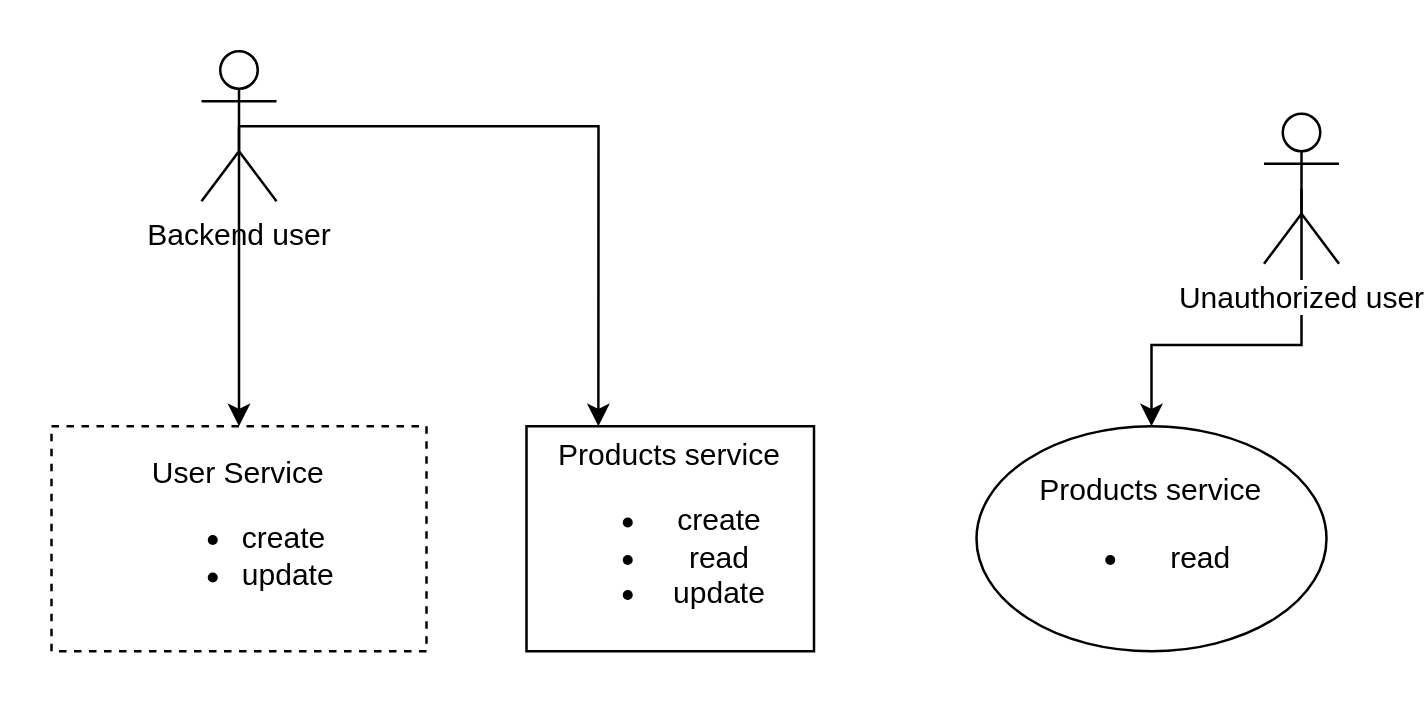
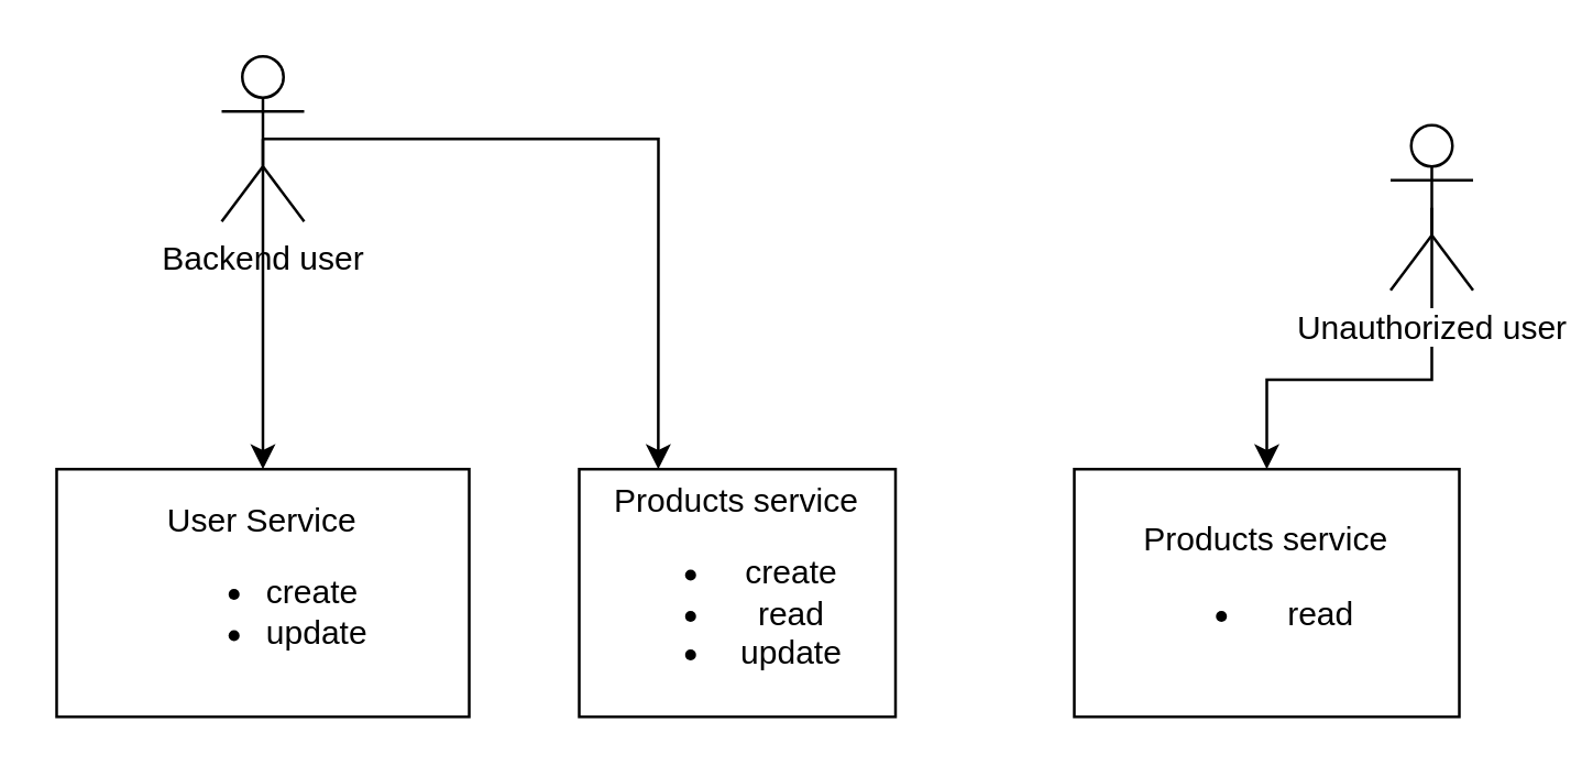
- <mxCell id="2" value="&lt;div&gt;&lt;span&gt;User Service&lt;/span&gt;&lt;/div&gt;&lt;ul&gt;&lt;li style=&quot;text-align: left&quot;&gt;create&lt;/li&gt;&lt;li style=&quot;text-align: left&quot;&gt;update&lt;/li&gt;&lt;/ul&gt;" style="rounded=0;whiteSpace=wrap;html=1;dashed=1;" vertex="1" parent="1"><mxGeometry x="20" y="170" width="150" height="90" as="geometry" /></mxCell>
+ <mxCell id="2" value="&lt;div&gt;&lt;span&gt;User Service&lt;/span&gt;&lt;/div&gt;&lt;ul&gt;&lt;li style=&quot;text-align: left&quot;&gt;create&lt;/li&gt;&lt;li style=&quot;text-align: left&quot;&gt;update&lt;/li&gt;&lt;/ul&gt;" style="rounded=0;whiteSpace=wrap;html=1;" vertex="1" parent="1"><mxGeometry x="20" y="170" width="150" height="90" as="geometry" /></mxCell>
- <mxCell id="9" value="Products service&lt;br&gt;&lt;ul&gt;&lt;li&gt;read&lt;/li&gt;&lt;/ul&gt;" style="ellipse;whiteSpace=wrap;html=1;align=center;" vertex="1" parent="1"><mxGeometry x="390" y="170" width="140" height="90" as="geometry" /></mxCell>
+ <mxCell id="9" value="Products service&lt;br&gt;&lt;ul&gt;&lt;li&gt;read&lt;/li&gt;&lt;/ul&gt;" style="rounded=0;whiteSpace=wrap;html=1;align=center;" vertex="1" parent="1"><mxGeometry x="390" y="170" width="140" height="90" as="geometry" /></mxCell>
